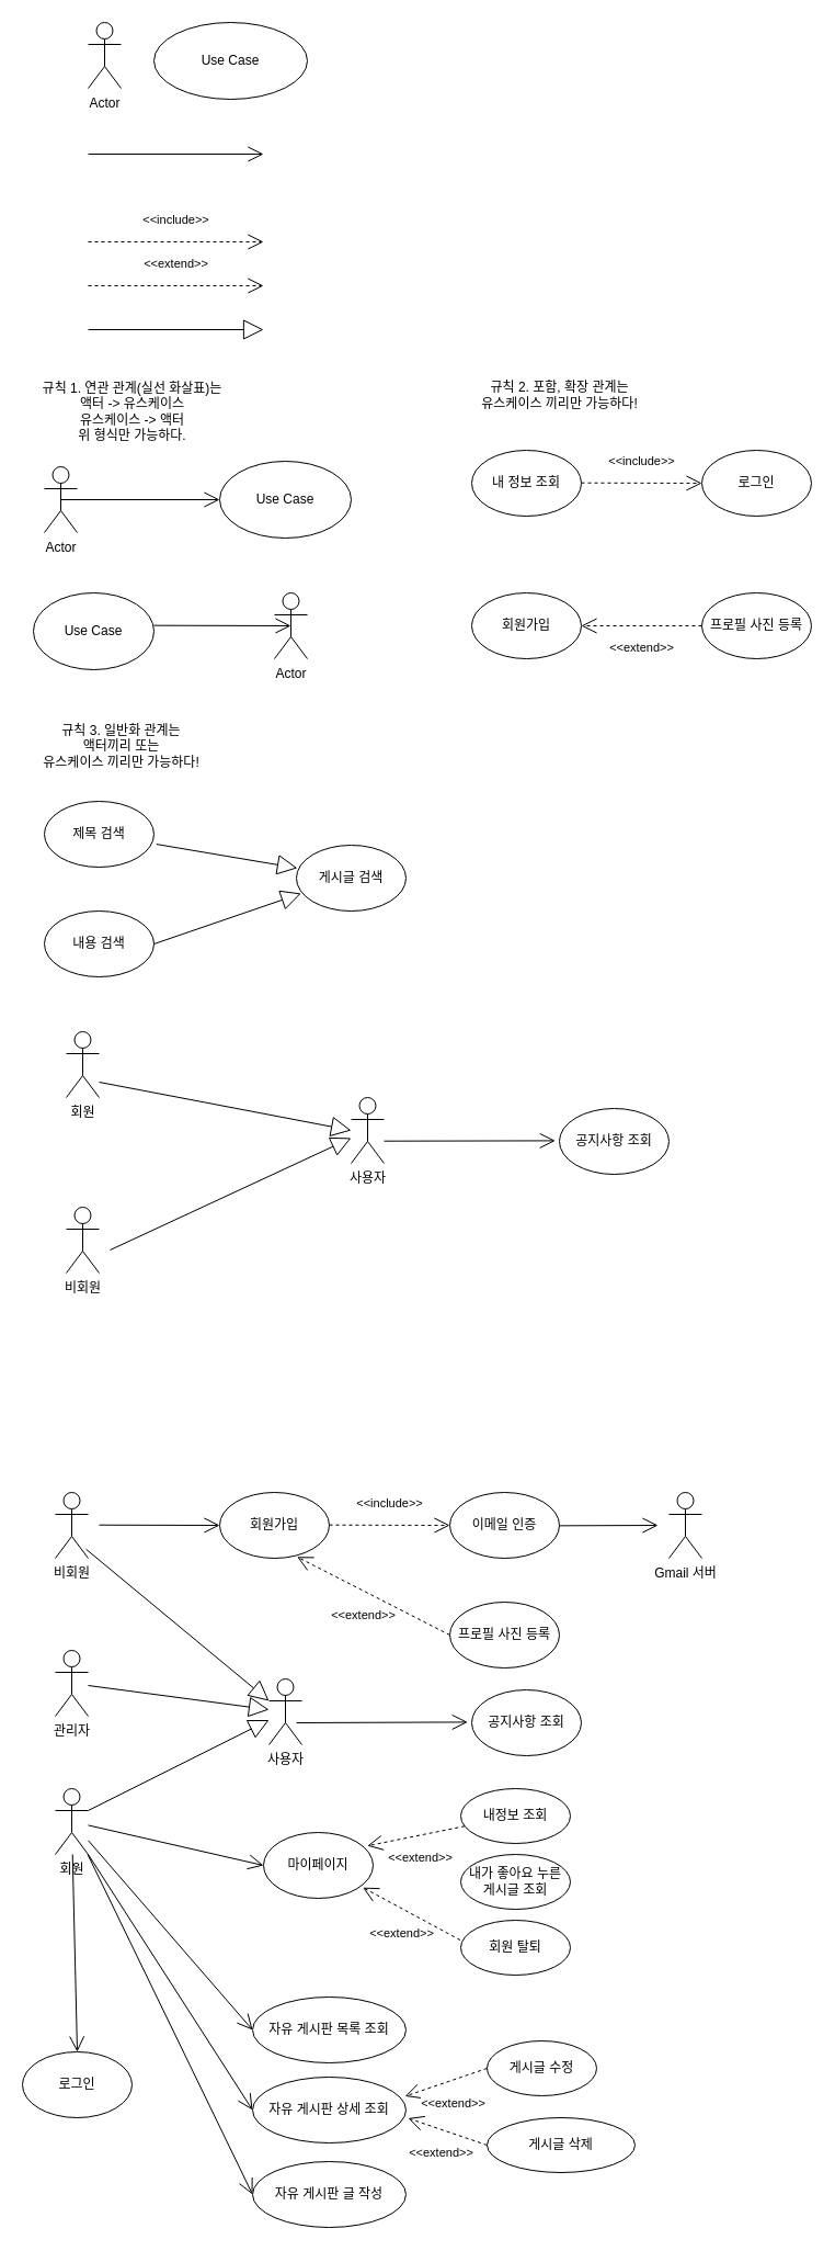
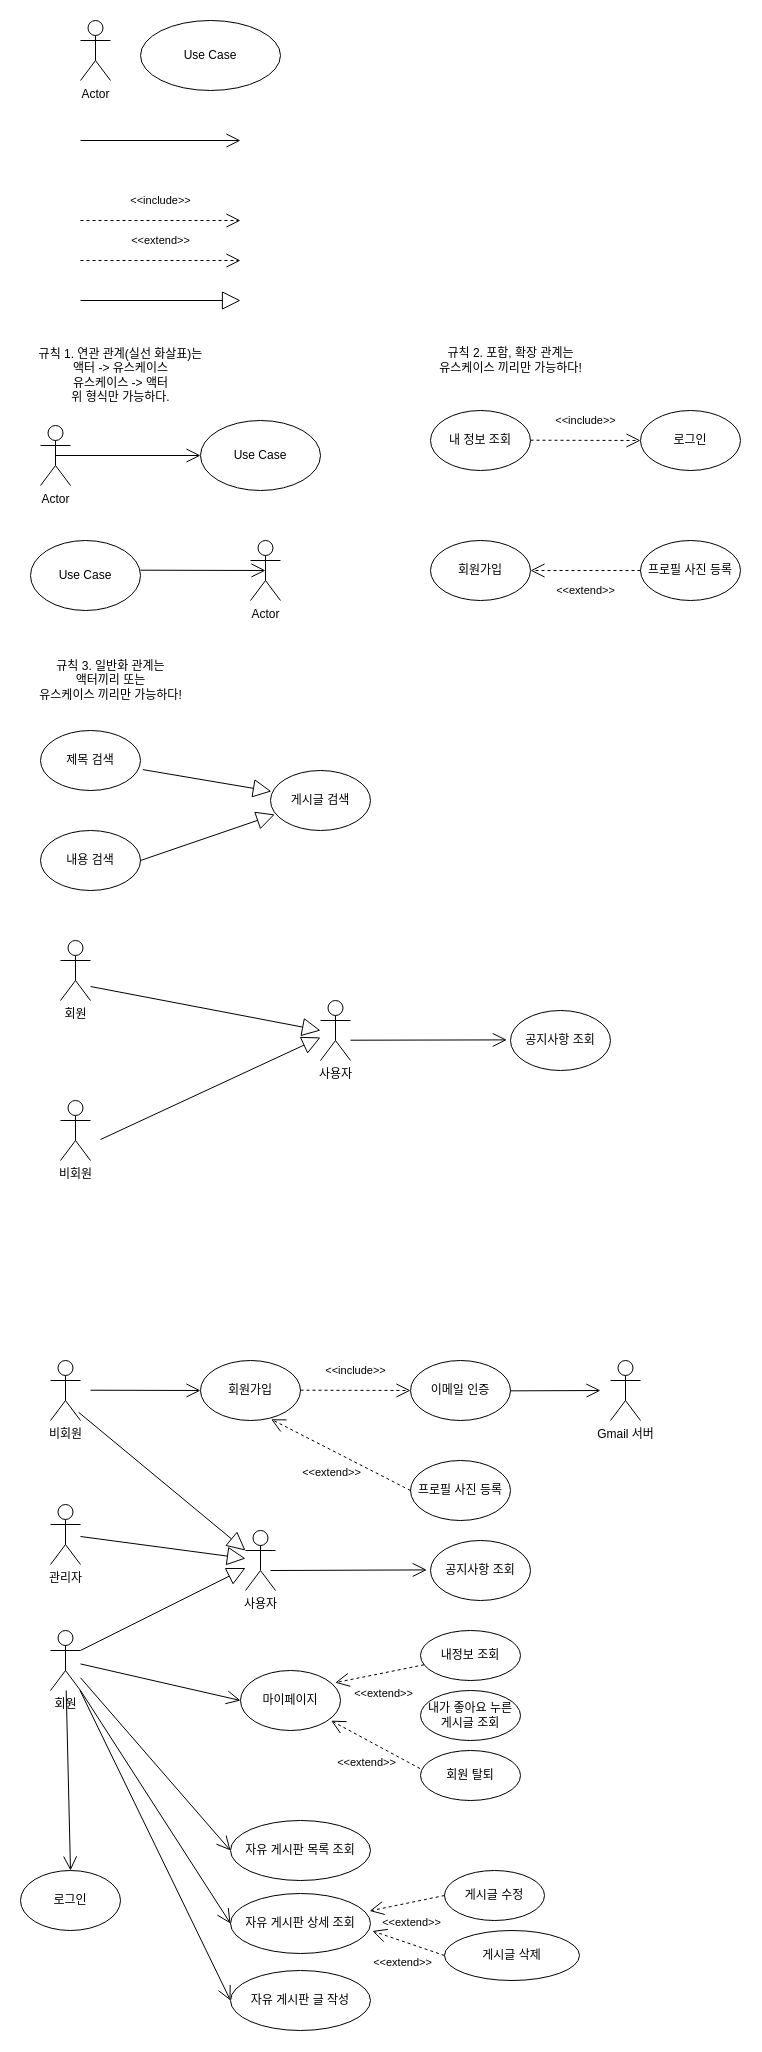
- <mxCell id="65" value="게시글 수정" style="ellipse;whiteSpace=wrap;html=1;" vertex="1" parent="1"><mxGeometry x="444" y="1860" width="100" height="50" as="geometry" /></mxCell>
+ <mxCell id="65" value="게시글 수정" style="ellipse;whiteSpace=wrap;html=1;" vertex="1" parent="1"><mxGeometry x="444" y="1870" width="100" height="50" as="geometry" /></mxCell>
